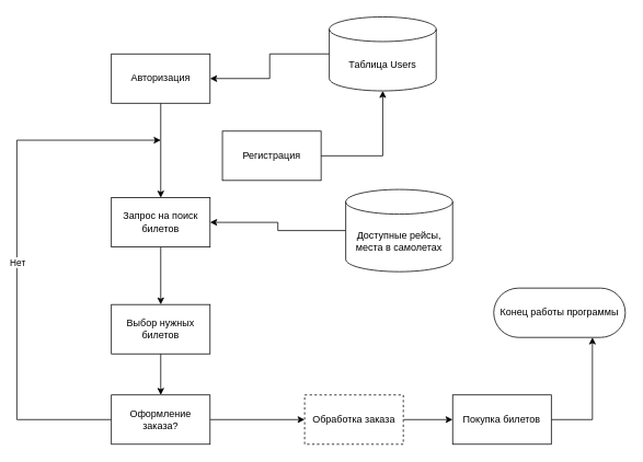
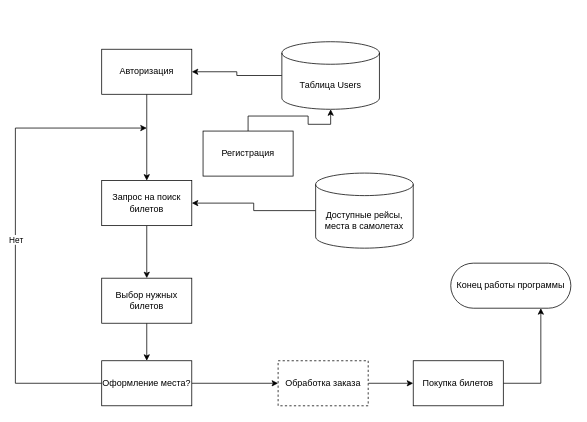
- <mxCell id="5" value="Таблица Users" style="shape=cylinder3;whiteSpace=wrap;html=1;boundedLbl=1;backgroundOutline=1;size=15;" vertex="1" parent="1"><mxGeometry x="400" y="20" width="130" height="90" as="geometry" /></mxCell>
+ <mxCell id="5" value="Таблица Users" style="shape=cylinder3;whiteSpace=wrap;html=1;boundedLbl=1;backgroundOutline=1;size=15;" vertex="1" parent="1"><mxGeometry x="375" y="55" width="130" height="90" as="geometry" /></mxCell>
- <mxCell id="7" value="Регистрация" style="rounded=0;whiteSpace=wrap;html=1;" vertex="1" parent="1"><mxGeometry x="270" y="159" width="120" height="60" as="geometry" /></mxCell>
+ <mxCell id="7" value="Регистрация" style="rounded=0;whiteSpace=wrap;html=1;" vertex="1" parent="1"><mxGeometry x="270" y="174" width="120" height="60" as="geometry" /></mxCell>
- <mxCell id="17" value="Оформление заказа?" style="rounded=0;whiteSpace=wrap;html=1;" vertex="1" parent="1"><mxGeometry x="135" y="480" width="120" height="60" as="geometry" /></mxCell>
+ <mxCell id="17" value="Оформление места?" style="rounded=0;whiteSpace=wrap;html=1;" vertex="1" parent="1"><mxGeometry x="135" y="480" width="120" height="60" as="geometry" /></mxCell>
